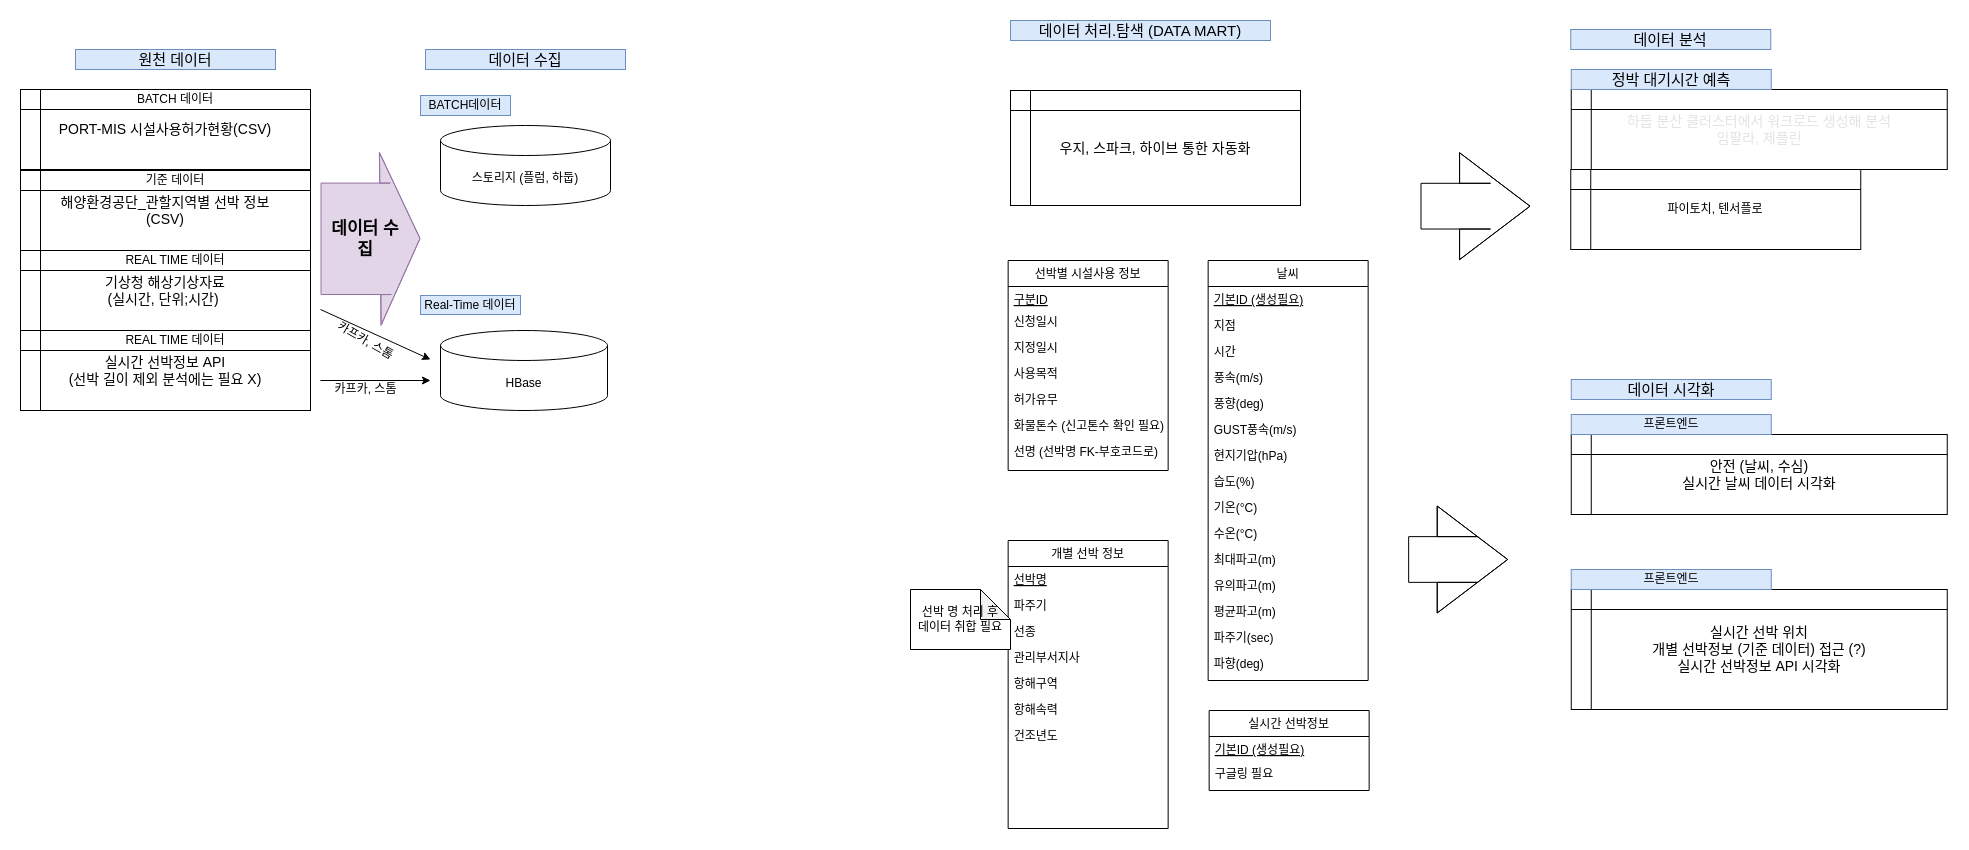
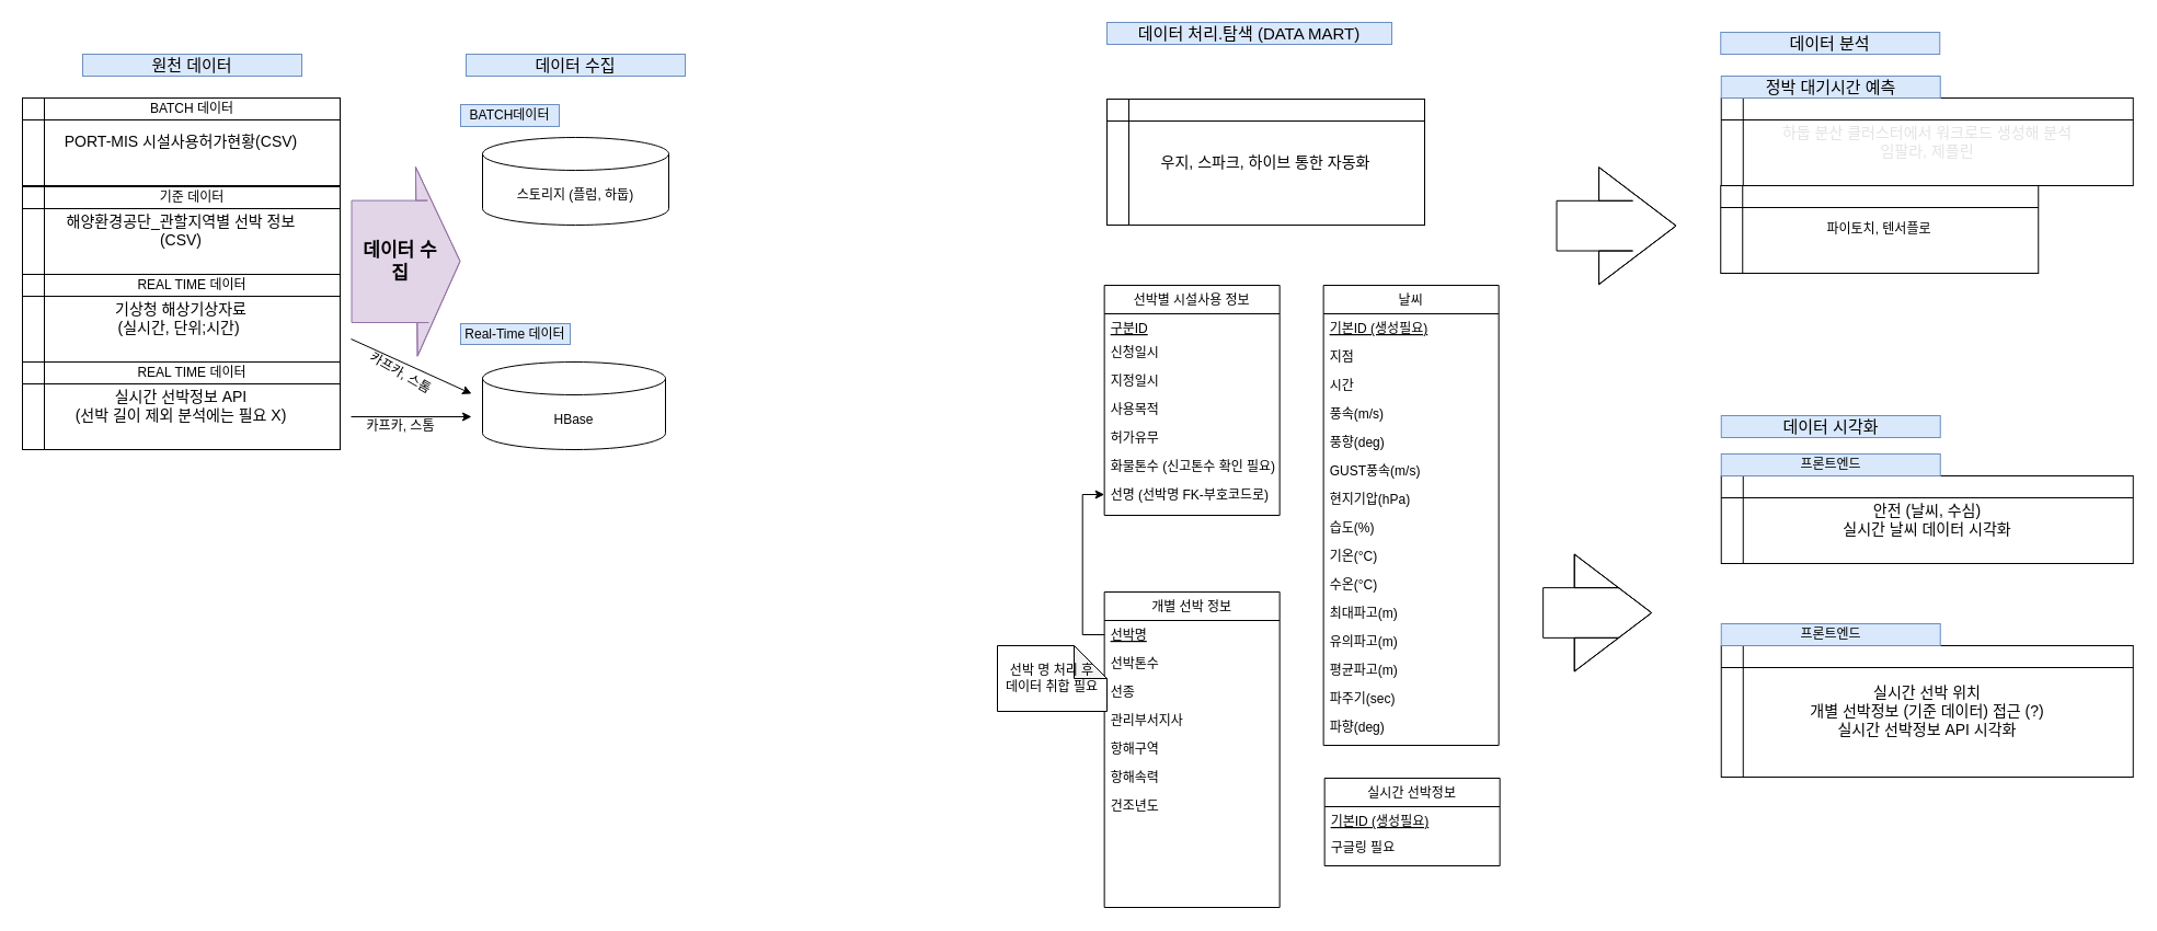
+ <mxCell id="36" style="edgeStyle=orthogonalEdgeStyle;rounded=0;orthogonalLoop=1;jettySize=auto;html=1;exitX=0;exitY=0.5;exitDx=0;exitDy=0;entryX=0;entryY=0.5;entryDx=0;entryDy=0;" edge="1" parent="1" source="11" target="9"><mxGeometry relative="1" as="geometry" /></mxCell>
- <mxCell id="12" value="파주기" style="text;align=left;verticalAlign=top;spacingLeft=4;spacingRight=4;overflow=hidden;rotatable=0;points=[[0,0.5],[1,0.5]];portConstraint=eastwest;rounded=0;shadow=0;html=0;" vertex="1" parent="10"><mxGeometry y="52" width="160" height="26" as="geometry" /></mxCell>
+ <mxCell id="12" value="선박톤수" style="text;align=left;verticalAlign=top;spacingLeft=4;spacingRight=4;overflow=hidden;rotatable=0;points=[[0,0.5],[1,0.5]];portConstraint=eastwest;rounded=0;shadow=0;html=0;" vertex="1" parent="10"><mxGeometry y="52" width="160" height="26" as="geometry" /></mxCell>
